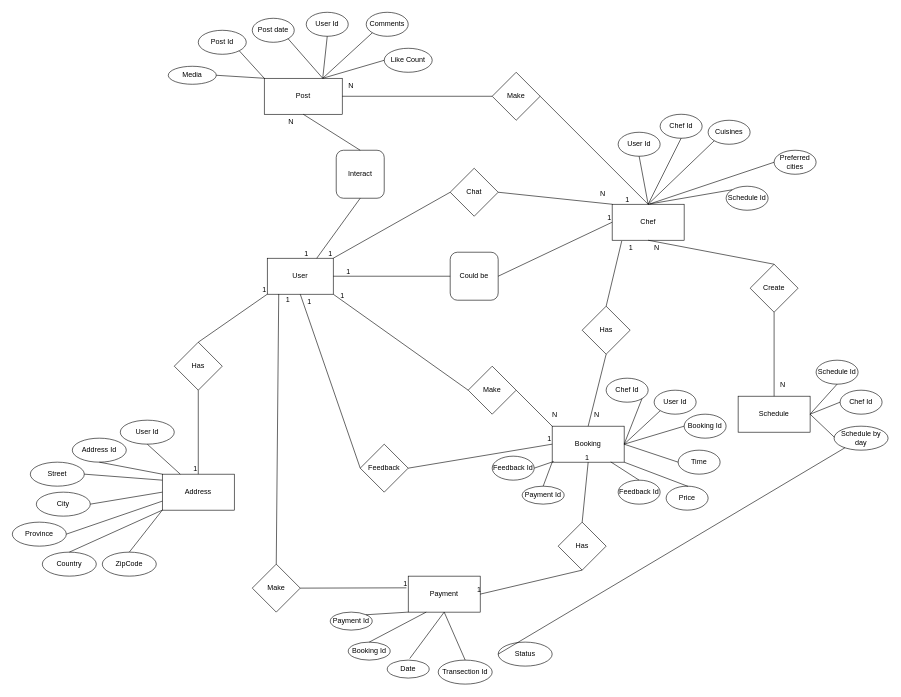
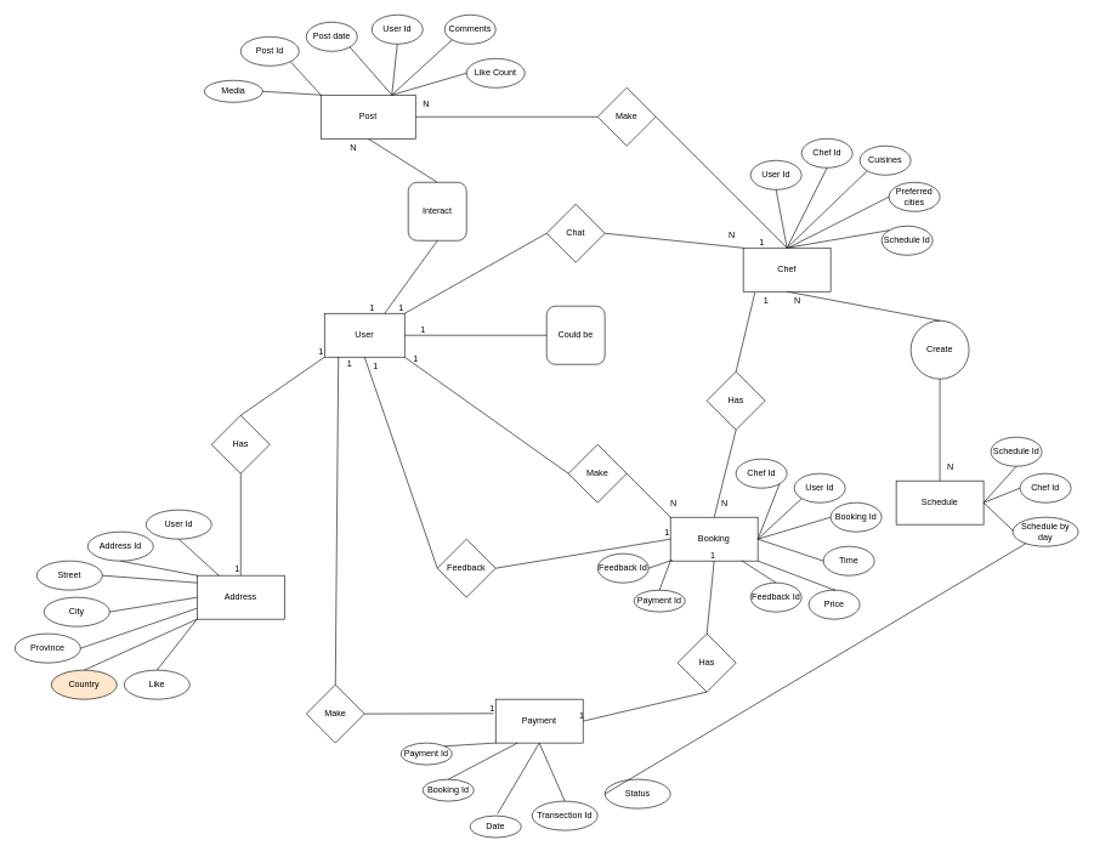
- <mxCell id="73" value="Preferred cities" style="ellipse;whiteSpace=wrap;html=1;" vertex="1" parent="1"><mxGeometry x="1290" y="250" width="70" height="40" as="geometry" /></mxCell>
+ <mxCell id="73" value="Preferred cities" style="ellipse;whiteSpace=wrap;html=1;" vertex="1" parent="1"><mxGeometry x="1220" y="250" width="70" height="40" as="geometry" /></mxCell>
- <mxCell id="12" value="" style="endArrow=none;html=1;rounded=0;exitX=1;exitY=0.5;exitDx=0;exitDy=0;entryX=0;entryY=0.5;entryDx=0;entryDy=0;" edge="1" parent="1" source="9" target="4"><mxGeometry relative="1" as="geometry"><mxPoint x="870" y="590" as="sourcePoint" /><mxPoint x="1030" y="590" as="targetPoint" /></mxGeometry></mxCell>
- <mxCell id="13" value="1" style="resizable=0;html=1;whiteSpace=wrap;align=right;verticalAlign=bottom;" connectable="0" vertex="1" parent="12"><mxGeometry x="1" relative="1" as="geometry" /></mxCell>
- <mxCell id="29" value="Create" style="rhombus;whiteSpace=wrap;html=1;" vertex="1" parent="1"><mxGeometry x="1250" y="440" width="80" height="80" as="geometry" /></mxCell>
+ <mxCell id="29" value="Create" style="ellipse;whiteSpace=wrap;html=1;" vertex="1" parent="1"><mxGeometry x="1250" y="440" width="80" height="80" as="geometry" /></mxCell>
- <mxCell id="96" value="Country" style="ellipse;whiteSpace=wrap;html=1;" vertex="1" parent="1"><mxGeometry x="70" y="920" width="90" height="40" as="geometry" /></mxCell>
+ <mxCell id="96" value="Country" style="ellipse;whiteSpace=wrap;html=1;fillColor=#ffe6cc;" vertex="1" parent="1"><mxGeometry x="70" y="920" width="90" height="40" as="geometry" /></mxCell>
- <mxCell id="97" value="ZipCode" style="ellipse;whiteSpace=wrap;html=1;" vertex="1" parent="1"><mxGeometry x="170" y="920" width="90" height="40" as="geometry" /></mxCell>
+ <mxCell id="97" value="Like" style="ellipse;whiteSpace=wrap;html=1;" vertex="1" parent="1"><mxGeometry x="170" y="920" width="90" height="40" as="geometry" /></mxCell>
- <mxCell id="88" value="Date" style="ellipse;whiteSpace=wrap;html=1;" vertex="1" parent="1"><mxGeometry x="645" y="1100" width="70" height="30" as="geometry" /></mxCell>
+ <mxCell id="88" value="Date" style="ellipse;whiteSpace=wrap;html=1;" vertex="1" parent="1"><mxGeometry x="645" y="1120" width="70" height="30" as="geometry" /></mxCell>
